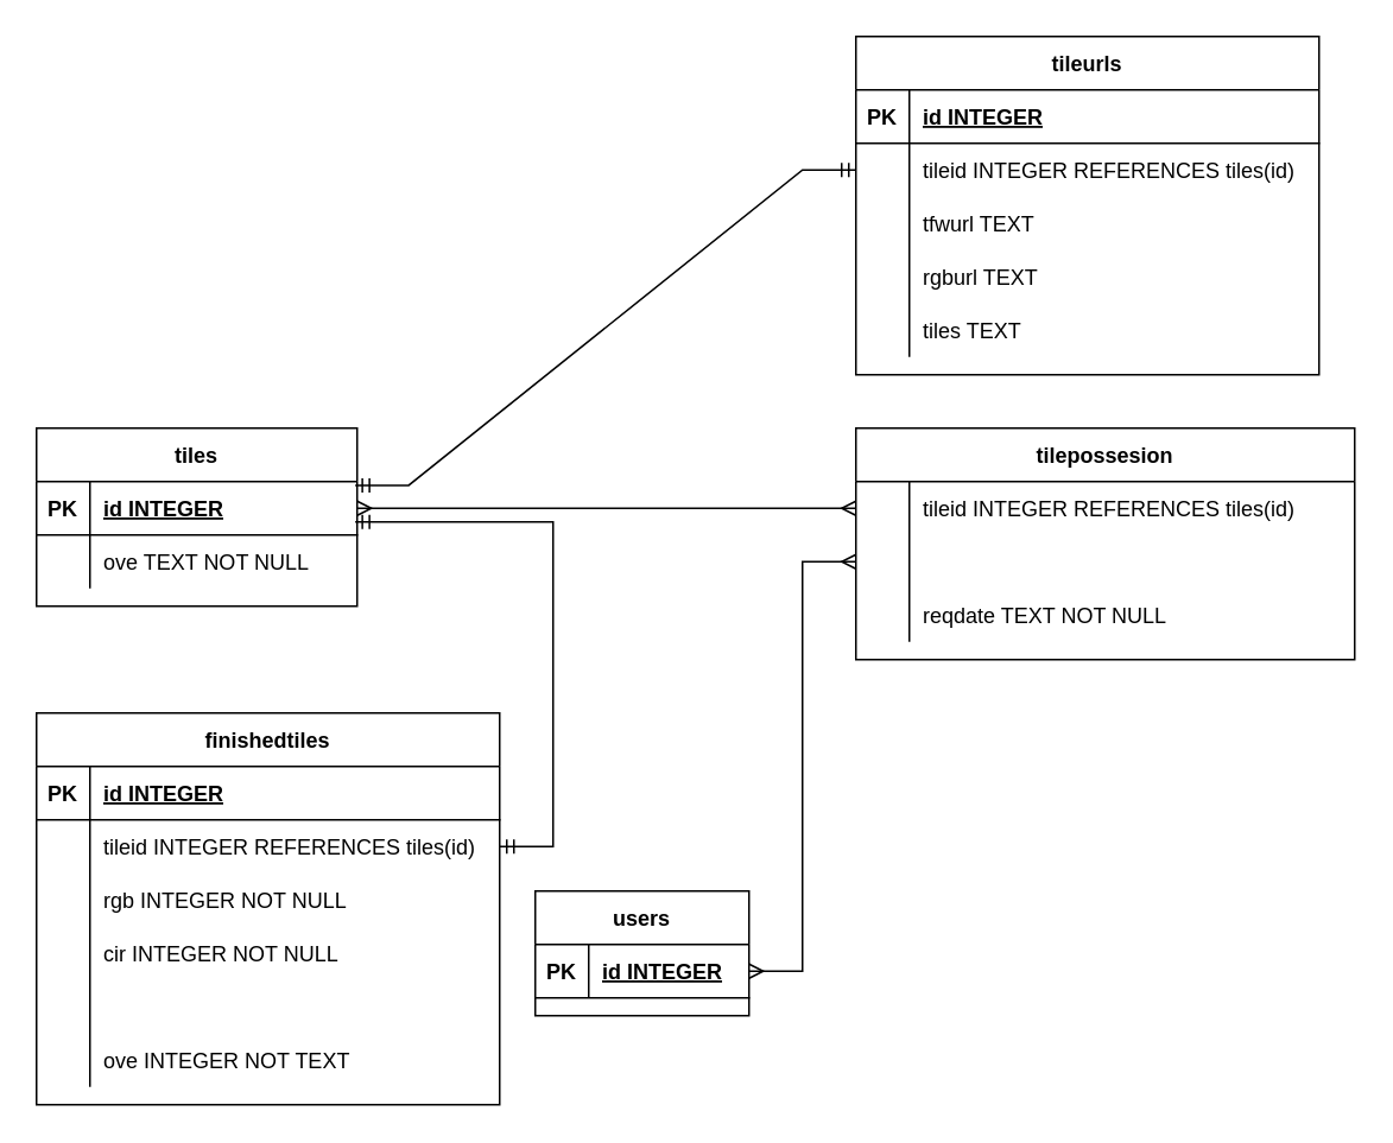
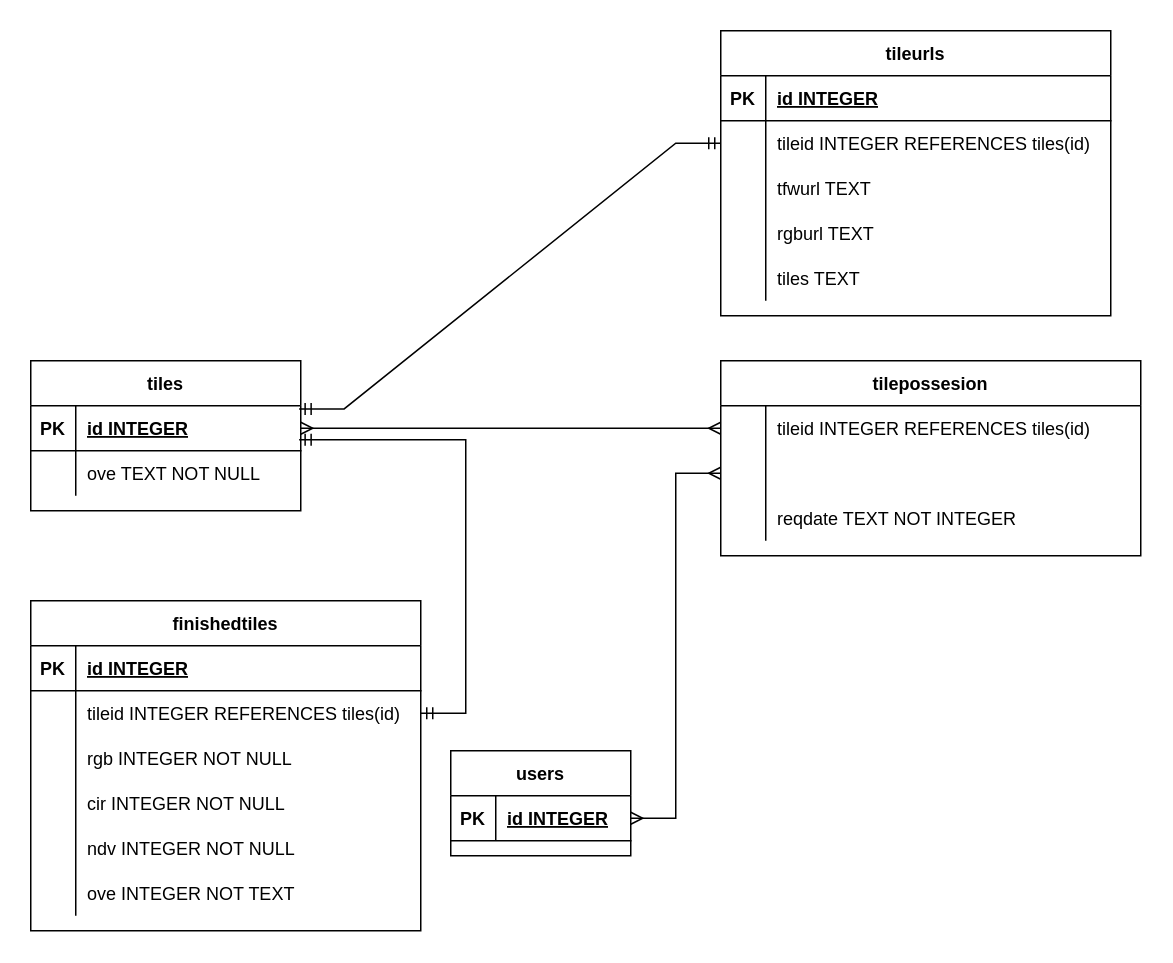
- <mxCell id="42" value="reqdate TEXT NOT NULL" style="shape=partialRectangle;overflow=hidden;connectable=0;fillColor=none;top=0;left=0;bottom=0;right=0;align=left;spacingLeft=6;" vertex="1" parent="40"><mxGeometry x="30" width="250" height="30" as="geometry"><mxRectangle width="250" height="30" as="alternateBounds" /></mxGeometry></mxCell>
+ <mxCell id="42" value="reqdate TEXT NOT INTEGER" style="shape=partialRectangle;overflow=hidden;connectable=0;fillColor=none;top=0;left=0;bottom=0;right=0;align=left;spacingLeft=6;" vertex="1" parent="40"><mxGeometry x="30" width="250" height="30" as="geometry"><mxRectangle width="250" height="30" as="alternateBounds" /></mxGeometry></mxCell>
+ <mxCell id="30" value="ndv INTEGER NOT NULL" style="shape=partialRectangle;overflow=hidden;connectable=0;fillColor=none;top=0;left=0;bottom=0;right=0;align=left;spacingLeft=6;" vertex="1" parent="28"><mxGeometry x="30" width="230" height="30" as="geometry"><mxRectangle width="230" height="30" as="alternateBounds" /></mxGeometry></mxCell>
